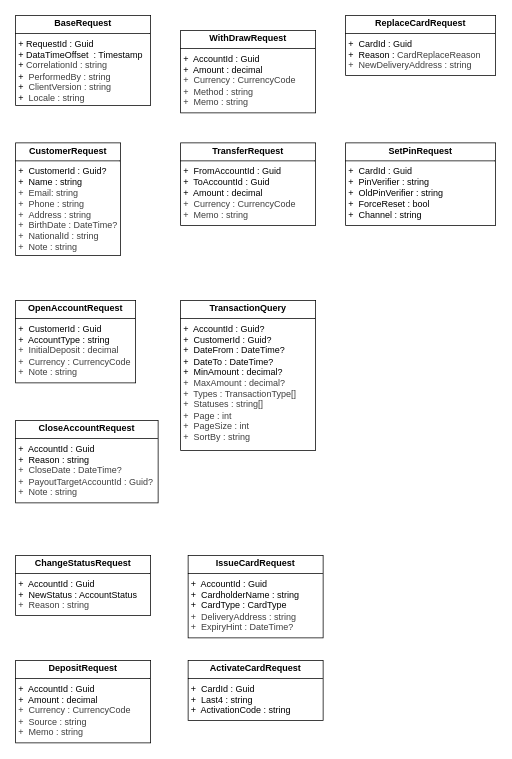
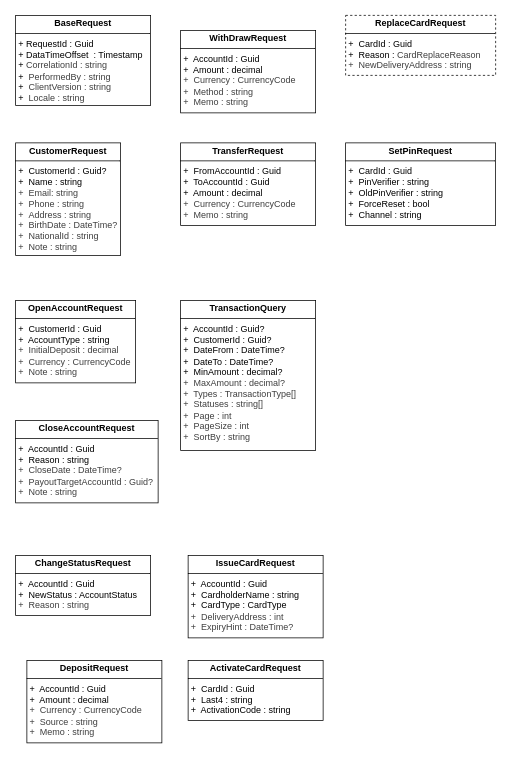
- <mxCell id="13" value="&lt;p style=&quot;margin:0px;margin-top:4px;text-align:center;&quot;&gt;&lt;b&gt;ReplaceCardRequest&lt;/b&gt;&lt;/p&gt;&lt;hr size=&quot;1&quot; style=&quot;border-style:solid;&quot;&gt;&lt;p style=&quot;margin:0px;margin-left:4px;&quot;&gt;+&amp;nbsp; CardId : Guid&lt;/p&gt;&lt;p style=&quot;margin:0px;margin-left:4px;&quot;&gt;+&amp;nbsp; Reason :&amp;nbsp;&lt;span style=&quot;color: rgb(63, 63, 63); background-color: transparent;&quot;&gt;CardReplaceReason&lt;/span&gt;&lt;span style=&quot;color: rgb(63, 63, 63); background-color: transparent;&quot;&gt;&amp;nbsp;&lt;/span&gt;&lt;/p&gt;&lt;p style=&quot;margin:0px;margin-left:4px;&quot;&gt;&lt;span style=&quot;color: rgb(63, 63, 63); background-color: transparent;&quot;&gt;+&amp;nbsp; NewDeliveryAddress : string&lt;/span&gt;&lt;/p&gt;" style="verticalAlign=top;align=left;overflow=fill;html=1;whiteSpace=wrap;" vertex="1" parent="1"><mxGeometry x="460" y="20" width="200" height="80" as="geometry" /></mxCell>
+ <mxCell id="13" value="&lt;p style=&quot;margin:0px;margin-top:4px;text-align:center;&quot;&gt;&lt;b&gt;ReplaceCardRequest&lt;/b&gt;&lt;/p&gt;&lt;hr size=&quot;1&quot; style=&quot;border-style:solid;&quot;&gt;&lt;p style=&quot;margin:0px;margin-left:4px;&quot;&gt;+&amp;nbsp; CardId : Guid&lt;/p&gt;&lt;p style=&quot;margin:0px;margin-left:4px;&quot;&gt;+&amp;nbsp; Reason :&amp;nbsp;&lt;span style=&quot;color: rgb(63, 63, 63); background-color: transparent;&quot;&gt;CardReplaceReason&lt;/span&gt;&lt;span style=&quot;color: rgb(63, 63, 63); background-color: transparent;&quot;&gt;&amp;nbsp;&lt;/span&gt;&lt;/p&gt;&lt;p style=&quot;margin:0px;margin-left:4px;&quot;&gt;&lt;span style=&quot;color: rgb(63, 63, 63); background-color: transparent;&quot;&gt;+&amp;nbsp; NewDeliveryAddress : string&lt;/span&gt;&lt;/p&gt;" style="verticalAlign=top;align=left;overflow=fill;html=1;whiteSpace=wrap;dashed=1;" vertex="1" parent="1"><mxGeometry x="460" y="20" width="200" height="80" as="geometry" /></mxCell>
- <mxCell id="11" value="&lt;p style=&quot;margin:0px;margin-top:4px;text-align:center;&quot;&gt;&lt;b&gt;IssueCardRequest&lt;/b&gt;&lt;/p&gt;&lt;hr size=&quot;1&quot; style=&quot;border-style:solid;&quot;&gt;&lt;p style=&quot;margin:0px;margin-left:4px;&quot;&gt;+&amp;nbsp; AccountId : Guid&lt;/p&gt;&lt;p style=&quot;margin:0px;margin-left:4px;&quot;&gt;+&amp;nbsp; CardholderName : string&lt;/p&gt;&lt;p style=&quot;margin:0px;margin-left:4px;&quot;&gt;+&amp;nbsp; CardType : CardType&lt;/p&gt;&lt;p style=&quot;color: rgb(63, 63, 63); scrollbar-color: rgb(226, 226, 226) rgb(251, 251, 251); margin: 0px 0px 0px 4px;&quot;&gt;&lt;span style=&quot;color: rgb(63, 63, 63); scrollbar-color: rgb(226, 226, 226) rgb(251, 251, 251); background-color: transparent;&quot;&gt;+&amp;nbsp; DeliveryAddress : string&lt;/span&gt;&lt;/p&gt;&lt;p style=&quot;color: rgb(63, 63, 63); scrollbar-color: rgb(226, 226, 226) rgb(251, 251, 251); margin: 0px 0px 0px 4px;&quot;&gt;&lt;span style=&quot;background-color: transparent; color: rgb(63, 63, 63);&quot;&gt;+&amp;nbsp; ExpiryHint : DateTime?&lt;/span&gt;&lt;/p&gt;" style="verticalAlign=top;align=left;overflow=fill;html=1;whiteSpace=wrap;" vertex="1" parent="1"><mxGeometry x="250" y="740" width="180" height="110" as="geometry" /></mxCell>
+ <mxCell id="11" value="&lt;p style=&quot;margin:0px;margin-top:4px;text-align:center;&quot;&gt;&lt;b&gt;IssueCardRequest&lt;/b&gt;&lt;/p&gt;&lt;hr size=&quot;1&quot; style=&quot;border-style:solid;&quot;&gt;&lt;p style=&quot;margin:0px;margin-left:4px;&quot;&gt;+&amp;nbsp; AccountId : Guid&lt;/p&gt;&lt;p style=&quot;margin:0px;margin-left:4px;&quot;&gt;+&amp;nbsp; CardholderName : string&lt;/p&gt;&lt;p style=&quot;margin:0px;margin-left:4px;&quot;&gt;+&amp;nbsp; CardType : CardType&lt;/p&gt;&lt;p style=&quot;color: rgb(63, 63, 63); scrollbar-color: rgb(226, 226, 226) rgb(251, 251, 251); margin: 0px 0px 0px 4px;&quot;&gt;&lt;span style=&quot;color: rgb(63, 63, 63); scrollbar-color: rgb(226, 226, 226) rgb(251, 251, 251); background-color: transparent;&quot;&gt;+&amp;nbsp; DeliveryAddress : int&lt;/span&gt;&lt;/p&gt;&lt;p style=&quot;color: rgb(63, 63, 63); scrollbar-color: rgb(226, 226, 226) rgb(251, 251, 251); margin: 0px 0px 0px 4px;&quot;&gt;&lt;span style=&quot;background-color: transparent; color: rgb(63, 63, 63);&quot;&gt;+&amp;nbsp; ExpiryHint : DateTime?&lt;/span&gt;&lt;/p&gt;" style="verticalAlign=top;align=left;overflow=fill;html=1;whiteSpace=wrap;" vertex="1" parent="1"><mxGeometry x="250" y="740" width="180" height="110" as="geometry" /></mxCell>
- <mxCell id="7" value="&lt;p style=&quot;margin:0px;margin-top:4px;text-align:center;&quot;&gt;&lt;b&gt;DepositRequest&lt;/b&gt;&lt;/p&gt;&lt;hr size=&quot;1&quot; style=&quot;border-style:solid;&quot;&gt;&lt;p style=&quot;margin:0px;margin-left:4px;&quot;&gt;+&amp;nbsp; AccountId : Guid&lt;/p&gt;&lt;p style=&quot;margin:0px;margin-left:4px;&quot;&gt;+&amp;nbsp; Amount : decimal&lt;/p&gt;&lt;p style=&quot;color: rgb(63, 63, 63); scrollbar-color: rgb(226, 226, 226) rgb(251, 251, 251); margin: 0px 0px 0px 4px;&quot;&gt;&lt;span style=&quot;color: rgb(63, 63, 63); scrollbar-color: rgb(226, 226, 226) rgb(251, 251, 251); background-color: transparent;&quot;&gt;+&amp;nbsp; Currency : CurrencyCode&lt;/span&gt;&lt;/p&gt;&lt;p style=&quot;color: rgb(63, 63, 63); scrollbar-color: rgb(226, 226, 226) rgb(251, 251, 251); margin: 0px 0px 0px 4px;&quot;&gt;&lt;span style=&quot;color: rgb(63, 63, 63); scrollbar-color: rgb(226, 226, 226) rgb(251, 251, 251); background-color: transparent;&quot;&gt;+&amp;nbsp; Source : string&lt;/span&gt;&lt;/p&gt;&lt;p style=&quot;color: rgb(63, 63, 63); scrollbar-color: rgb(226, 226, 226) rgb(251, 251, 251); margin: 0px 0px 0px 4px;&quot;&gt;&lt;span style=&quot;color: rgb(63, 63, 63); scrollbar-color: rgb(226, 226, 226) rgb(251, 251, 251); background-color: transparent;&quot;&gt;+&amp;nbsp; Memo : string&lt;/span&gt;&lt;/p&gt;" style="verticalAlign=top;align=left;overflow=fill;html=1;whiteSpace=wrap;" vertex="1" parent="1"><mxGeometry x="20" y="880" width="180" height="110" as="geometry" /></mxCell>
+ <mxCell id="7" value="&lt;p style=&quot;margin:0px;margin-top:4px;text-align:center;&quot;&gt;&lt;b&gt;DepositRequest&lt;/b&gt;&lt;/p&gt;&lt;hr size=&quot;1&quot; style=&quot;border-style:solid;&quot;&gt;&lt;p style=&quot;margin:0px;margin-left:4px;&quot;&gt;+&amp;nbsp; AccountId : Guid&lt;/p&gt;&lt;p style=&quot;margin:0px;margin-left:4px;&quot;&gt;+&amp;nbsp; Amount : decimal&lt;/p&gt;&lt;p style=&quot;color: rgb(63, 63, 63); scrollbar-color: rgb(226, 226, 226) rgb(251, 251, 251); margin: 0px 0px 0px 4px;&quot;&gt;&lt;span style=&quot;color: rgb(63, 63, 63); scrollbar-color: rgb(226, 226, 226) rgb(251, 251, 251); background-color: transparent;&quot;&gt;+&amp;nbsp; Currency : CurrencyCode&lt;/span&gt;&lt;/p&gt;&lt;p style=&quot;color: rgb(63, 63, 63); scrollbar-color: rgb(226, 226, 226) rgb(251, 251, 251); margin: 0px 0px 0px 4px;&quot;&gt;&lt;span style=&quot;color: rgb(63, 63, 63); scrollbar-color: rgb(226, 226, 226) rgb(251, 251, 251); background-color: transparent;&quot;&gt;+&amp;nbsp; Source : string&lt;/span&gt;&lt;/p&gt;&lt;p style=&quot;color: rgb(63, 63, 63); scrollbar-color: rgb(226, 226, 226) rgb(251, 251, 251); margin: 0px 0px 0px 4px;&quot;&gt;&lt;span style=&quot;color: rgb(63, 63, 63); scrollbar-color: rgb(226, 226, 226) rgb(251, 251, 251); background-color: transparent;&quot;&gt;+&amp;nbsp; Memo : string&lt;/span&gt;&lt;/p&gt;" style="verticalAlign=top;align=left;overflow=fill;html=1;whiteSpace=wrap;" vertex="1" parent="1"><mxGeometry x="35" y="880" width="180" height="110" as="geometry" /></mxCell>
